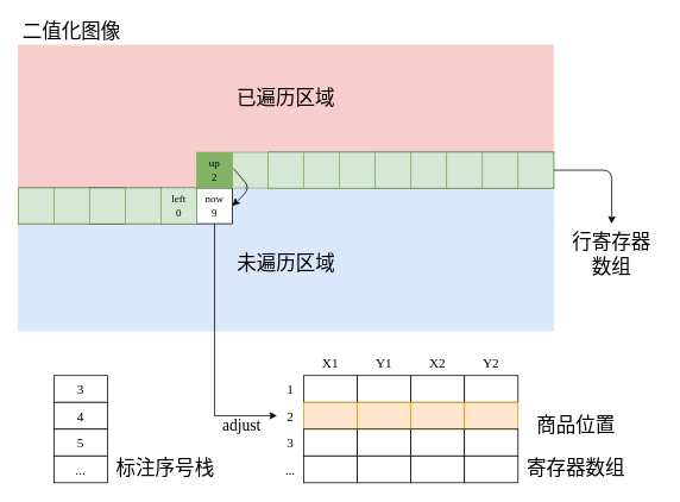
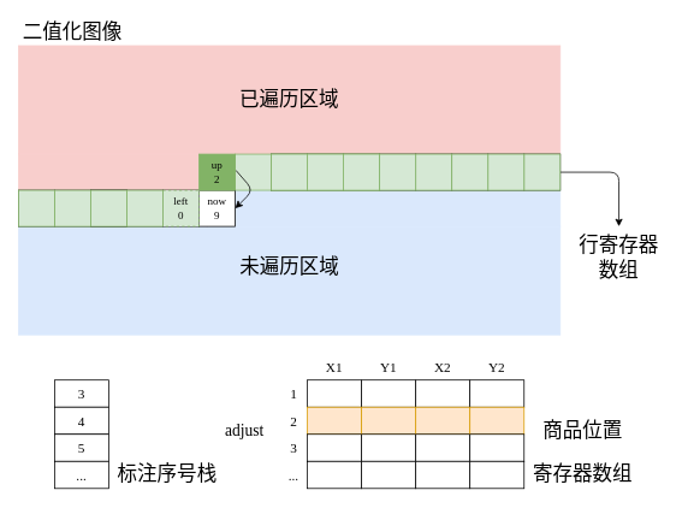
- <mxCell id="22" style="edgeStyle=none;html=1;entryX=0;entryY=0.5;entryDx=0;entryDy=0;fontFamily=Times New Roman;fontSize=22;rounded=0;" parent="1" source="23" target="70" edge="1"><mxGeometry relative="1" as="geometry"><Array as="points"><mxPoint x="240" y="465" /></Array></mxGeometry></mxCell>
